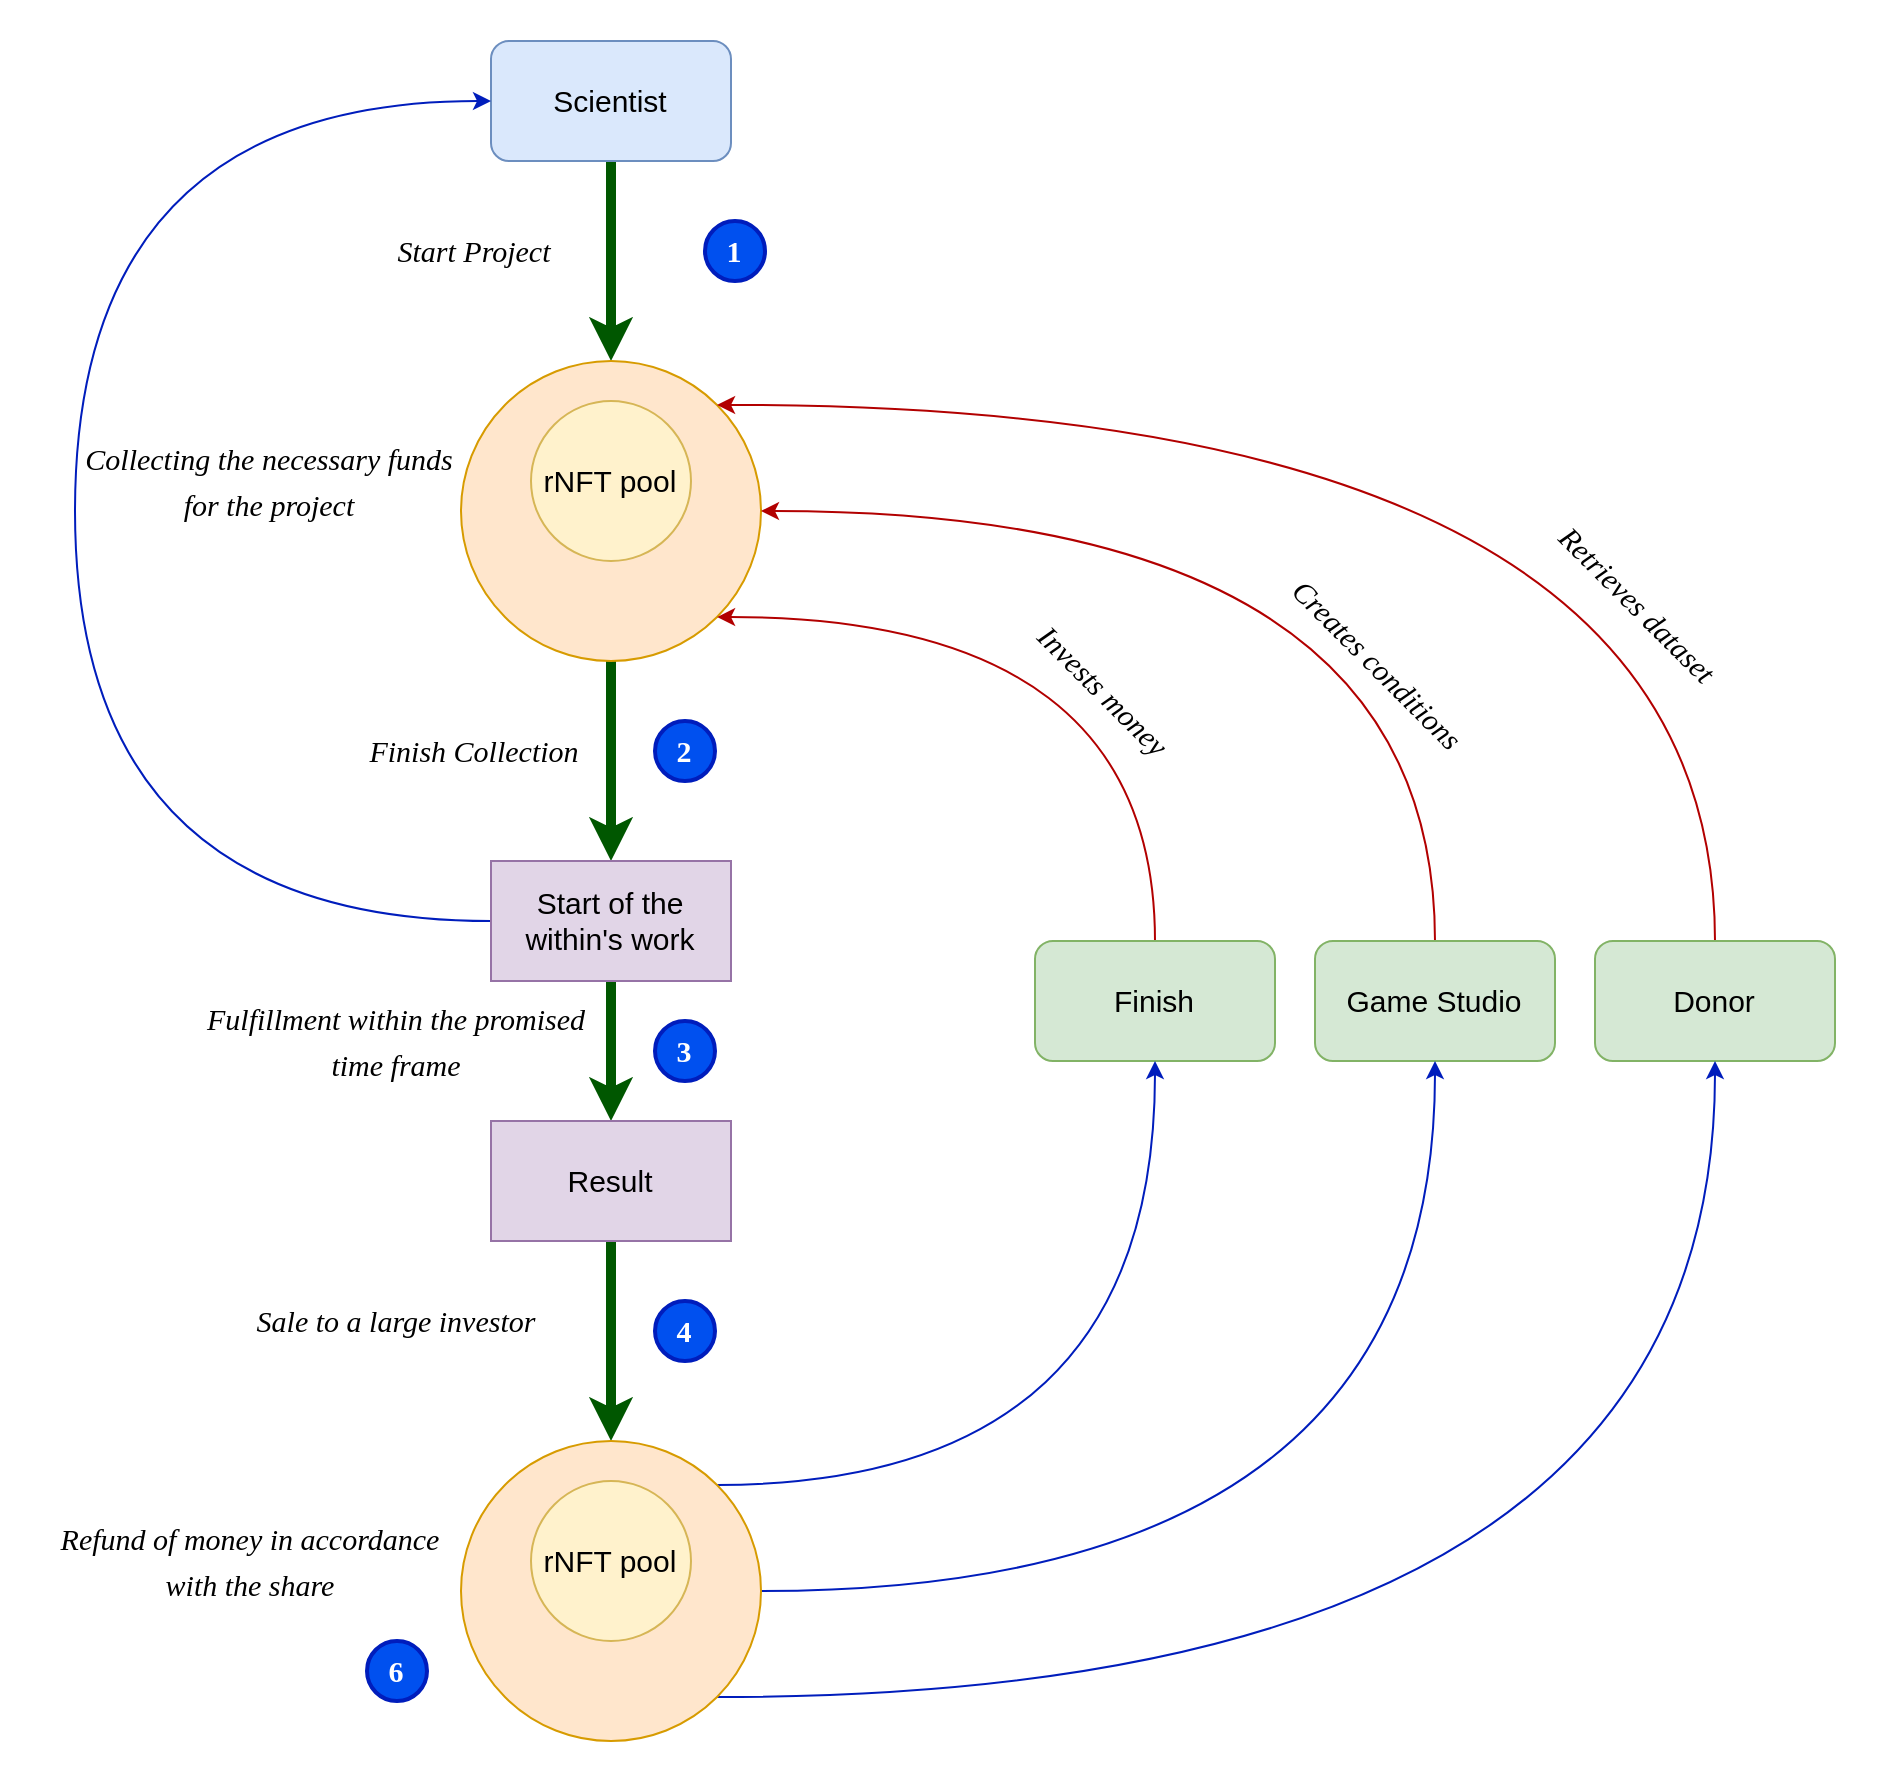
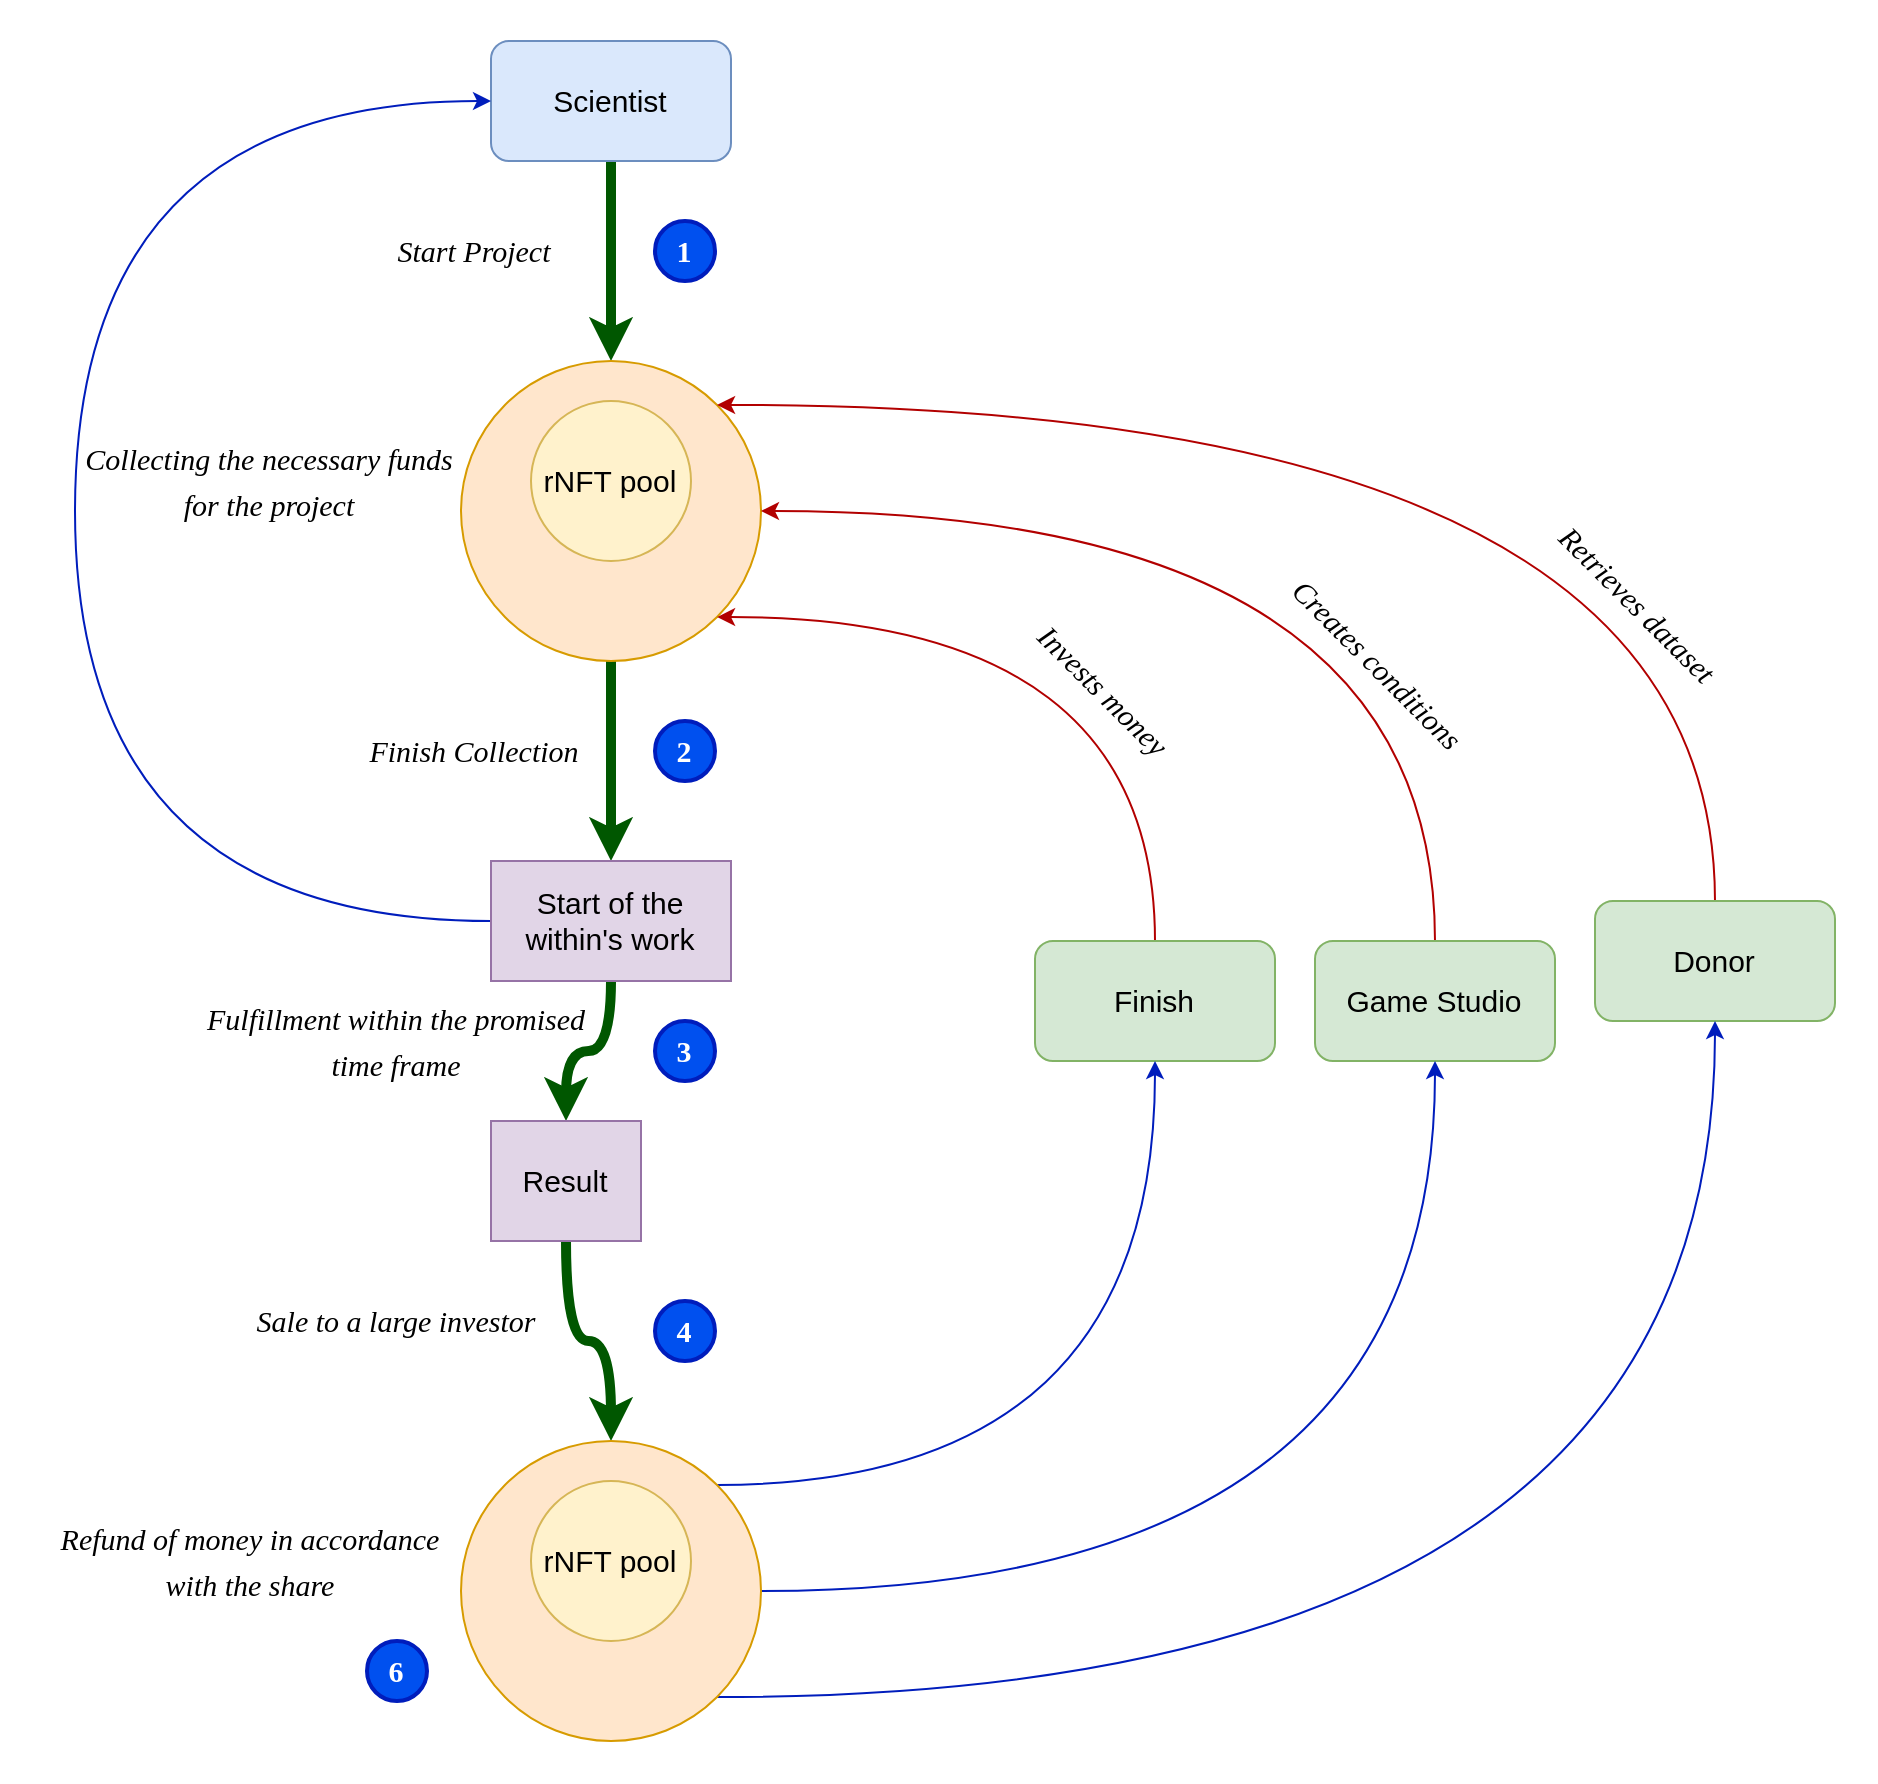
- <mxCell id="31" value="&lt;b&gt;1&lt;/b&gt;" style="ellipse;whiteSpace=wrap;html=1;aspect=fixed;shadow=0;sketch=0;fontFamily=Verdana;fontSize=15;strokeColor=#001DBC;strokeWidth=2;fillColor=#0050ef;fontColor=#ffffff;" vertex="1" parent="1"><mxGeometry x="352" y="110" width="30" height="30" as="geometry" /></mxCell>
+ <mxCell id="31" value="&lt;b&gt;1&lt;/b&gt;" style="ellipse;whiteSpace=wrap;html=1;aspect=fixed;shadow=0;sketch=0;fontFamily=Verdana;fontSize=15;strokeColor=#001DBC;strokeWidth=2;fillColor=#0050ef;fontColor=#ffffff;" vertex="1" parent="1"><mxGeometry x="327" y="110" width="30" height="30" as="geometry" /></mxCell>
- <mxCell id="6" value="&lt;span style=&quot;font-size: 15px;&quot;&gt;Donor&lt;/span&gt;" style="rounded=1;whiteSpace=wrap;html=1;fillColor=#d5e8d4;strokeColor=#82b366;" vertex="1" parent="1"><mxGeometry x="797" y="470" width="120" height="60" as="geometry" /></mxCell>
+ <mxCell id="6" value="&lt;span style=&quot;font-size: 15px;&quot;&gt;Donor&lt;/span&gt;" style="rounded=1;whiteSpace=wrap;html=1;fillColor=#d5e8d4;strokeColor=#82b366;" vertex="1" parent="1"><mxGeometry x="797" y="450" width="120" height="60" as="geometry" /></mxCell>
- <mxCell id="16" value="&lt;font style=&quot;font-size: 15px;&quot;&gt;Result&lt;/font&gt;" style="rounded=0;whiteSpace=wrap;html=1;fillColor=#e1d5e7;strokeColor=#9673a6;" vertex="1" parent="1"><mxGeometry x="245" y="560" width="120" height="60" as="geometry" /></mxCell>
+ <mxCell id="16" value="&lt;font style=&quot;font-size: 15px;&quot;&gt;Result&lt;/font&gt;" style="rounded=0;whiteSpace=wrap;html=1;fillColor=#e1d5e7;strokeColor=#9673a6;" vertex="1" parent="1"><mxGeometry x="245" y="560" width="75" height="60" as="geometry" /></mxCell>
